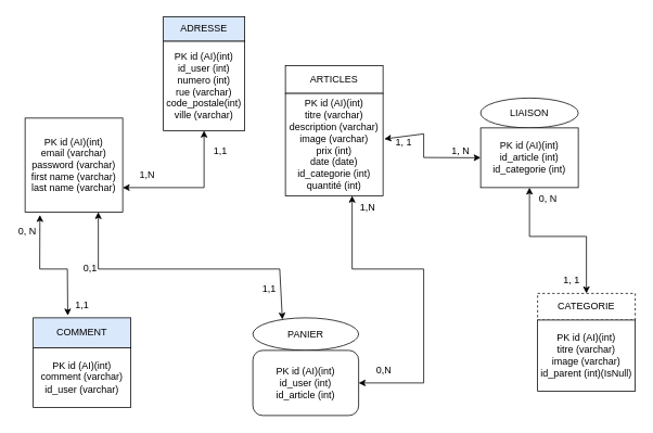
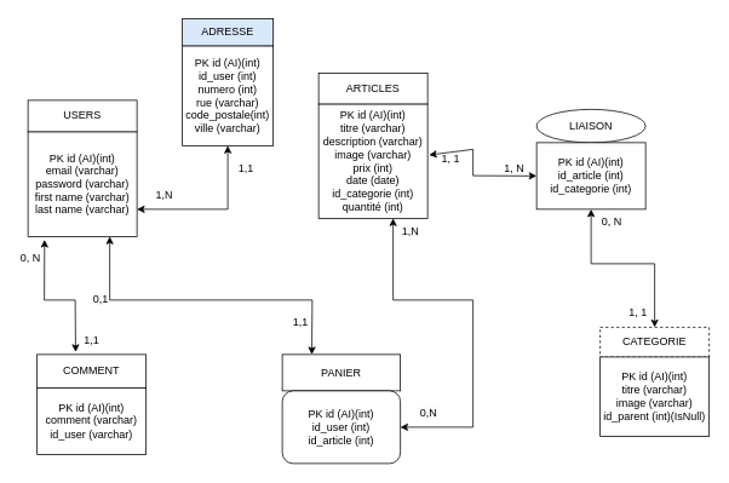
+ <mxCell id="16" value="USERS" style="rounded=0;whiteSpace=wrap;html=1;" parent="14" vertex="1"><mxGeometry width="120" height="34.62" as="geometry" /></mxCell>
- <mxCell id="3" value="COMMENT" style="rounded=0;whiteSpace=wrap;html=1;fillColor=#dae8fc;" parent="2" vertex="1"><mxGeometry width="120" height="36.667" as="geometry" /></mxCell>
+ <mxCell id="3" value="COMMENT" style="rounded=0;whiteSpace=wrap;html=1;" parent="2" vertex="1"><mxGeometry width="120" height="36.667" as="geometry" /></mxCell>
- <mxCell id="6" value="PANIER" style="ellipse;whiteSpace=wrap;html=1;" parent="5" vertex="1"><mxGeometry width="130" height="40" as="geometry" /></mxCell>
+ <mxCell id="6" value="PANIER" style="rounded=0;whiteSpace=wrap;html=1;" parent="5" vertex="1"><mxGeometry width="130" height="40" as="geometry" /></mxCell>
